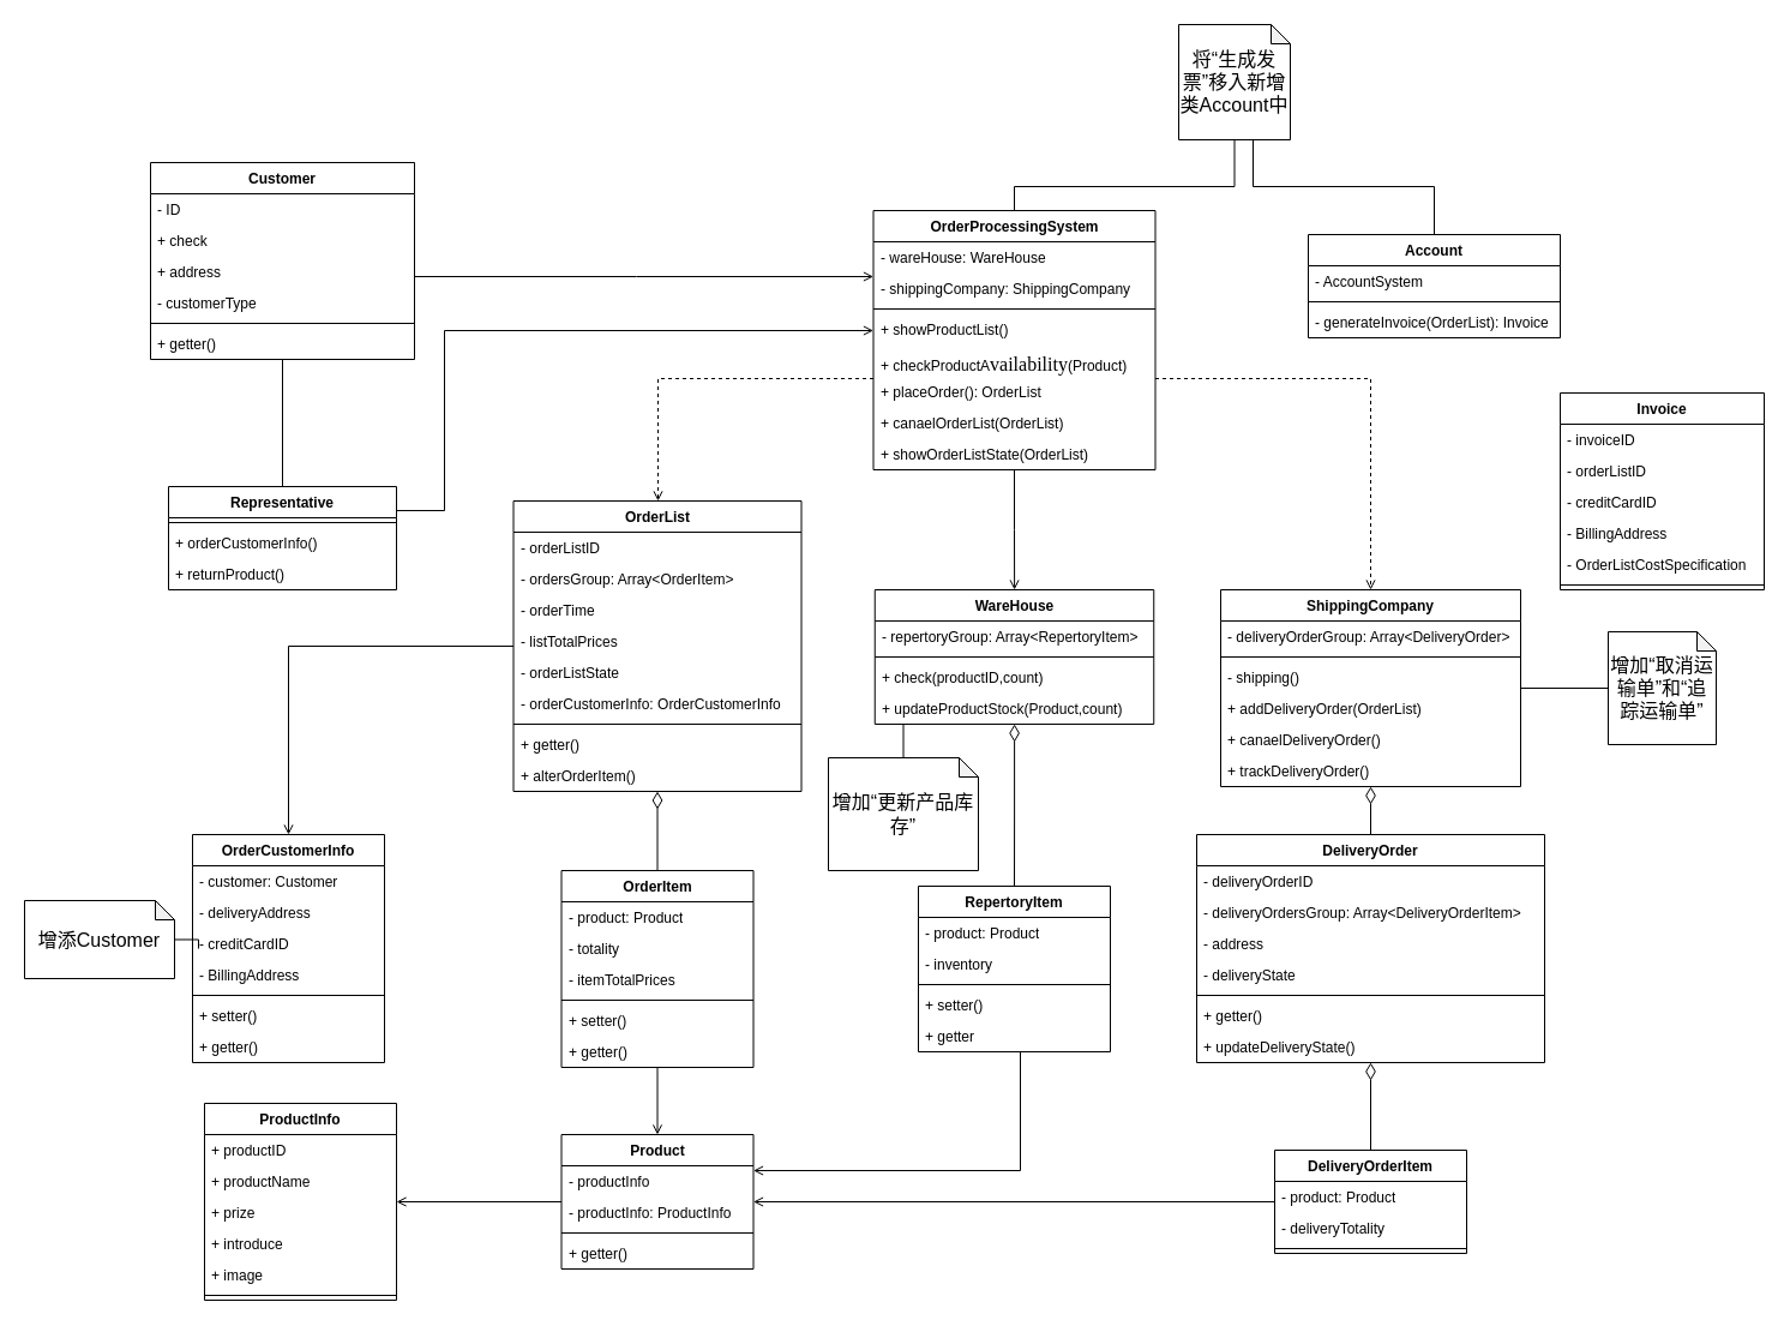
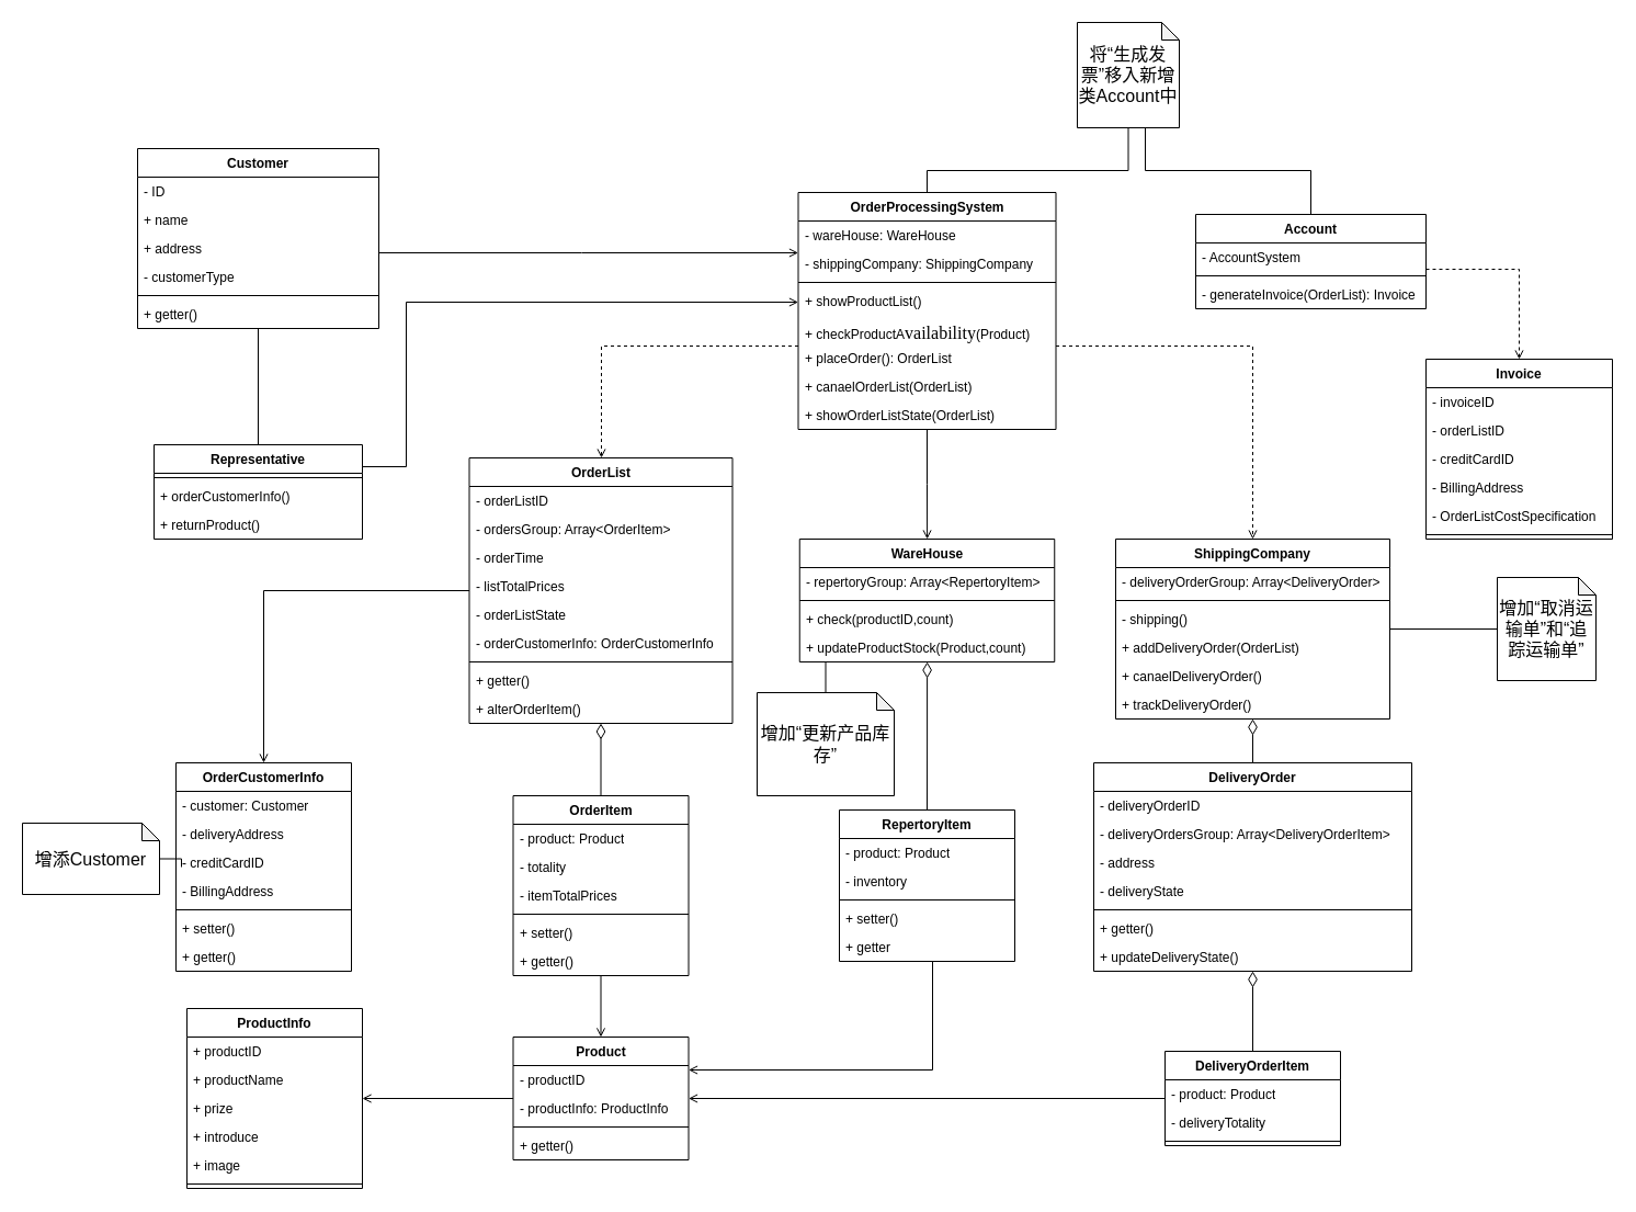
- <mxCell id="6" value="+ check" style="text;strokeColor=none;fillColor=none;align=left;verticalAlign=top;spacingLeft=4;spacingRight=4;overflow=hidden;rotatable=0;points=[[0,0.5],[1,0.5]];portConstraint=eastwest;whiteSpace=wrap;html=1;" vertex="1" parent="4"><mxGeometry y="52" width="220" height="26" as="geometry" /></mxCell>
+ <mxCell id="6" value="+ name" style="text;strokeColor=none;fillColor=none;align=left;verticalAlign=top;spacingLeft=4;spacingRight=4;overflow=hidden;rotatable=0;points=[[0,0.5],[1,0.5]];portConstraint=eastwest;whiteSpace=wrap;html=1;" vertex="1" parent="4"><mxGeometry y="52" width="220" height="26" as="geometry" /></mxCell>
+ <mxCell id="117" style="edgeStyle=orthogonalEdgeStyle;rounded=0;orthogonalLoop=1;jettySize=auto;html=1;endArrow=open;endFill=0;dashed=1;" edge="1" parent="1" source="118" target="84"><mxGeometry relative="1" as="geometry"><Array as="points"><mxPoint x="1385" y="245" /></Array></mxGeometry></mxCell>
- <mxCell id="114" value="增加“取消运输单”和“追踪运输单”" style="shape=note;whiteSpace=wrap;html=1;backgroundOutline=1;darkOpacity=0.05;size=16;fontSize=16;" vertex="1" parent="1"><mxGeometry x="1340" y="526" width="90" height="94" as="geometry" /></mxCell>
+ <mxCell id="114" value="增加“取消运输单”和“追踪运输单”" style="shape=note;whiteSpace=wrap;html=1;backgroundOutline=1;darkOpacity=0.05;size=16;fontSize=16;" vertex="1" parent="1"><mxGeometry x="1365" y="526" width="90" height="94" as="geometry" /></mxCell>
- <mxCell id="18" value="- productInfo" style="text;strokeColor=none;fillColor=none;align=left;verticalAlign=top;spacingLeft=4;spacingRight=4;overflow=hidden;rotatable=0;points=[[0,0.5],[1,0.5]];portConstraint=eastwest;whiteSpace=wrap;html=1;" vertex="1" parent="17"><mxGeometry y="26" width="160" height="26" as="geometry" /></mxCell>
+ <mxCell id="18" value="- productID" style="text;strokeColor=none;fillColor=none;align=left;verticalAlign=top;spacingLeft=4;spacingRight=4;overflow=hidden;rotatable=0;points=[[0,0.5],[1,0.5]];portConstraint=eastwest;whiteSpace=wrap;html=1;" vertex="1" parent="17"><mxGeometry y="26" width="160" height="26" as="geometry" /></mxCell>
